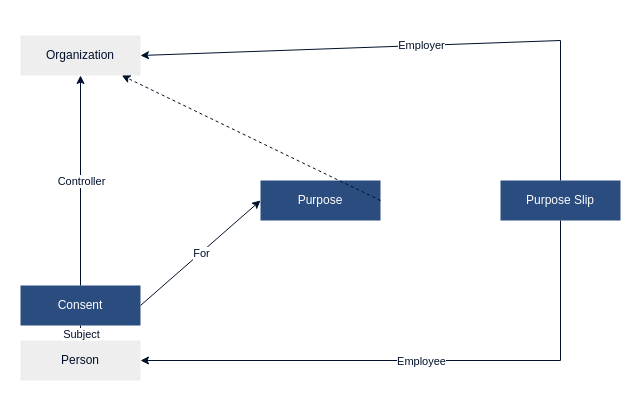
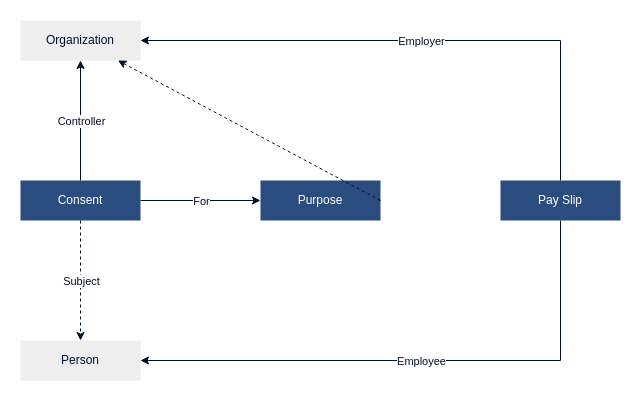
- <mxCell id="8" value="Organization" style="rounded=0;whiteSpace=wrap;html=1;strokeColor=none;fontColor=#001029;fillColor=#EEEEEE;" vertex="1" parent="1"><mxGeometry x="20" y="35" width="120" height="40" as="geometry" /></mxCell>
+ <mxCell id="8" value="Organization" style="rounded=0;whiteSpace=wrap;html=1;strokeColor=none;fontColor=#001029;fillColor=#EEEEEE;" vertex="1" parent="1"><mxGeometry x="20" y="20" width="120" height="40" as="geometry" /></mxCell>
- <mxCell id="2" value="Purpose Slip" style="rounded=0;whiteSpace=wrap;html=1;strokeColor=none;fillColor=#2b4c7f;fontColor=#FFFFFF;" vertex="1" parent="1"><mxGeometry x="500" y="180" width="120" height="40" as="geometry" /></mxCell>
+ <mxCell id="2" value="Pay Slip" style="rounded=0;whiteSpace=wrap;html=1;strokeColor=none;fillColor=#2b4c7f;fontColor=#FFFFFF;" vertex="1" parent="1"><mxGeometry x="500" y="180" width="120" height="40" as="geometry" /></mxCell>
- <mxCell id="3" value="Consent" style="rounded=0;whiteSpace=wrap;html=1;strokeColor=none;fillColor=#2b4c7f;fontColor=#FFFFFF;" vertex="1" parent="1"><mxGeometry x="20" y="285" width="120" height="40" as="geometry" /></mxCell>
+ <mxCell id="3" value="Consent" style="rounded=0;whiteSpace=wrap;html=1;strokeColor=none;fillColor=#2b4c7f;fontColor=#FFFFFF;" vertex="1" parent="1"><mxGeometry x="20" y="180" width="120" height="40" as="geometry" /></mxCell>
